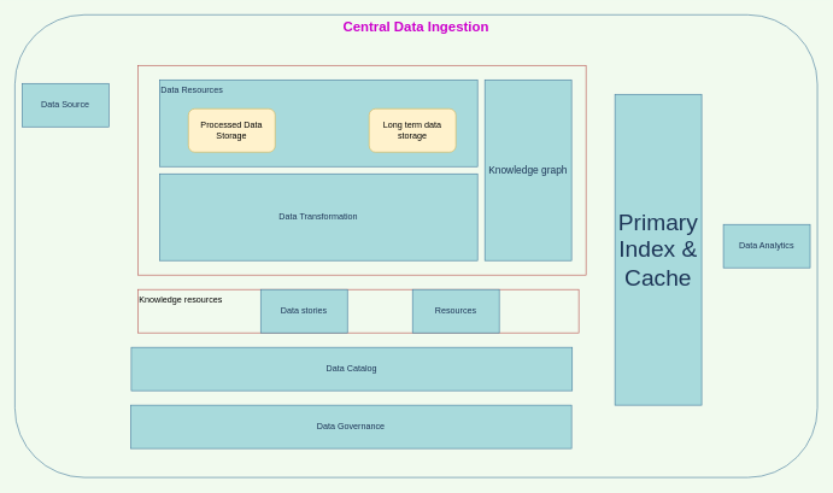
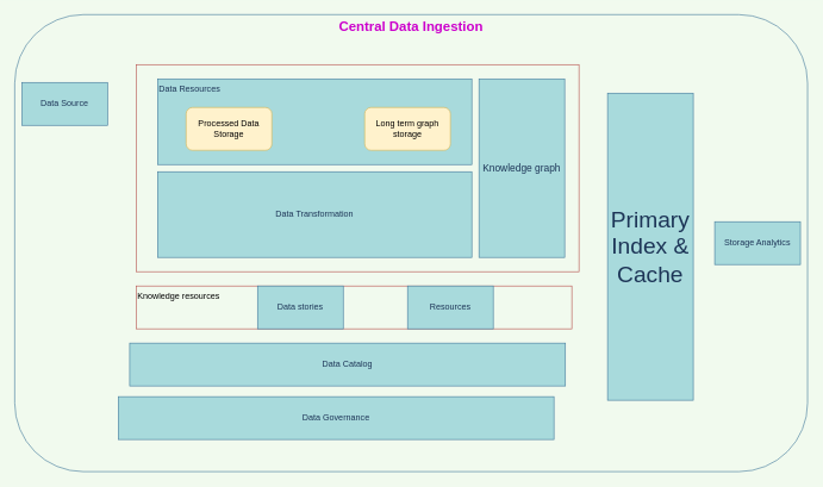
- <mxCell id="11" value="Long term data storage" style="rounded=1;whiteSpace=wrap;html=1;sketch=0;strokeColor=#d6b656;fillColor=#fff2cc;" vertex="1" parent="1"><mxGeometry x="510" y="150" width="120" height="60" as="geometry" /></mxCell>
+ <mxCell id="11" value="Long term graph storage" style="rounded=1;whiteSpace=wrap;html=1;sketch=0;strokeColor=#d6b656;fillColor=#fff2cc;" vertex="1" parent="1"><mxGeometry x="510" y="150" width="120" height="60" as="geometry" /></mxCell>
- <mxCell id="7" value="Data Analytics" style="rounded=0;whiteSpace=wrap;html=1;fillColor=#A8DADC;strokeColor=#457B9D;fontColor=#1D3557;" vertex="1" parent="1"><mxGeometry x="1000" y="310" width="120" height="60" as="geometry" /></mxCell>
+ <mxCell id="7" value="Storage Analytics" style="rounded=0;whiteSpace=wrap;html=1;fillColor=#A8DADC;strokeColor=#457B9D;fontColor=#1D3557;" vertex="1" parent="1"><mxGeometry x="1000" y="310" width="120" height="60" as="geometry" /></mxCell>
- <mxCell id="9" value="Data Governance" style="whiteSpace=wrap;html=1;fillColor=#A8DADC;strokeColor=#457B9D;fontColor=#1D3557;" vertex="1" parent="1"><mxGeometry x="180" y="560" width="610" height="60" as="geometry" /></mxCell>
+ <mxCell id="9" value="Data Governance" style="whiteSpace=wrap;html=1;fillColor=#A8DADC;strokeColor=#457B9D;fontColor=#1D3557;" vertex="1" parent="1"><mxGeometry x="165" y="555" width="610" height="60" as="geometry" /></mxCell>
